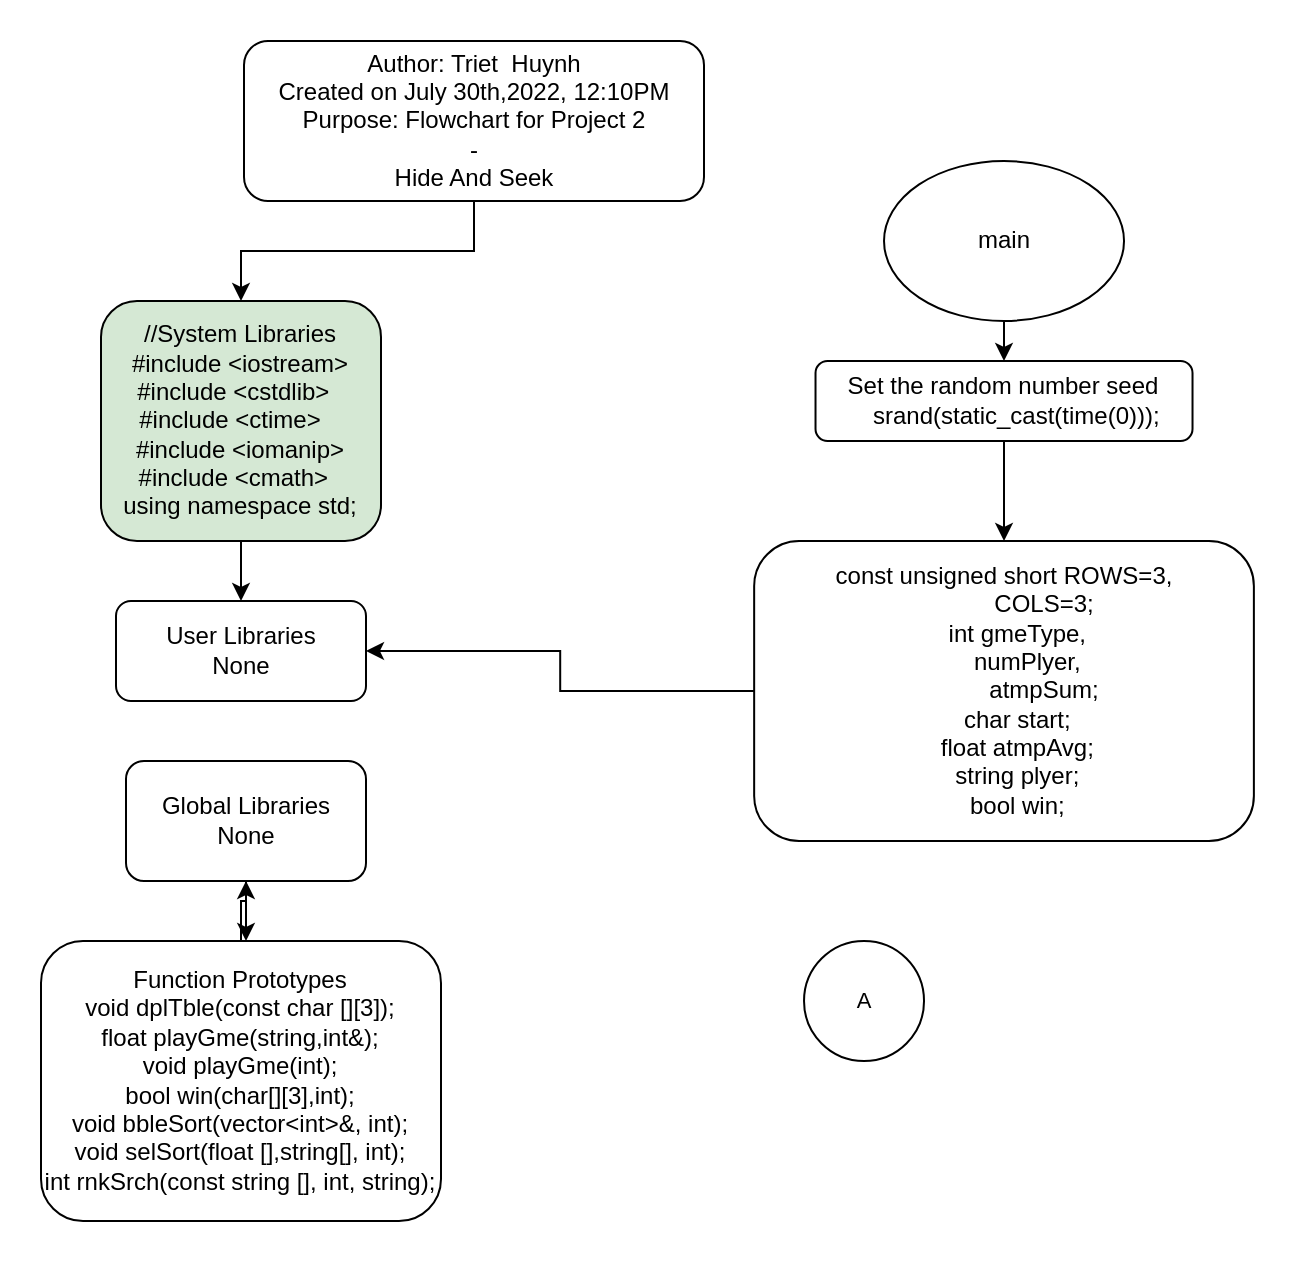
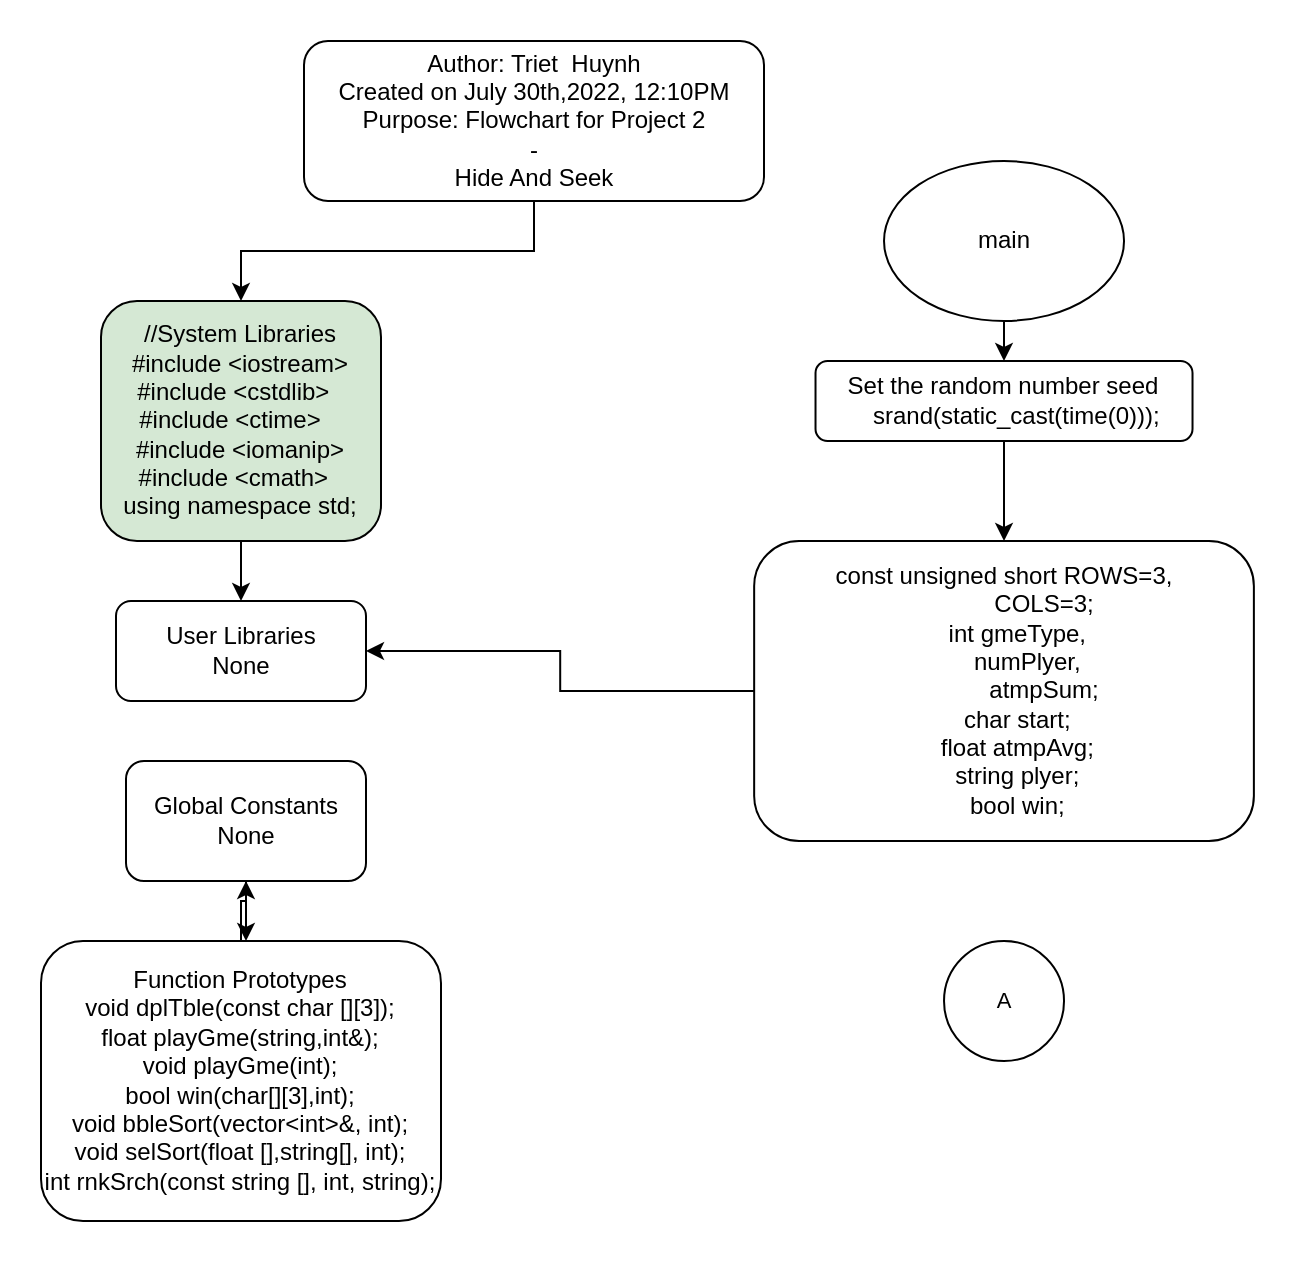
- <mxCell id="3" value="Author: Triet&amp;nbsp; Huynh&lt;br&gt;Created on July 30th,2022, 12:10PM&lt;br&gt;Purpose: Flowchart for Project 2&lt;br&gt;&amp;nbsp;-&amp;nbsp;&lt;br&gt;Hide And Seek" style="rounded=1;whiteSpace=wrap;html=1;" vertex="1" parent="1"><mxGeometry x="121.5" y="20" width="230" height="80" as="geometry" /></mxCell>
+ <mxCell id="3" value="Author: Triet&amp;nbsp; Huynh&lt;br&gt;Created on July 30th,2022, 12:10PM&lt;br&gt;Purpose: Flowchart for Project 2&lt;br&gt;&amp;nbsp;-&amp;nbsp;&lt;br&gt;Hide And Seek" style="rounded=1;whiteSpace=wrap;html=1;" vertex="1" parent="1"><mxGeometry x="151.5" y="20" width="230" height="80" as="geometry" /></mxCell>
- <mxCell id="8" value="Global Libraries&lt;br&gt;None" style="rounded=1;whiteSpace=wrap;html=1;" vertex="1" parent="1"><mxGeometry x="62.5" y="380" width="120" height="60" as="geometry" /></mxCell>
+ <mxCell id="8" value="Global Constants&lt;br&gt;None" style="rounded=1;whiteSpace=wrap;html=1;" vertex="1" parent="1"><mxGeometry x="62.5" y="380" width="120" height="60" as="geometry" /></mxCell>
- <mxCell id="18" value="A" style="ellipse;whiteSpace=wrap;html=1;aspect=fixed;fontSize=11;" vertex="1" parent="1"><mxGeometry x="401.51" y="470" width="60" height="60" as="geometry" /></mxCell>
+ <mxCell id="18" value="A" style="ellipse;whiteSpace=wrap;html=1;aspect=fixed;fontSize=11;" vertex="1" parent="1"><mxGeometry x="471.51" y="470" width="60" height="60" as="geometry" /></mxCell>
